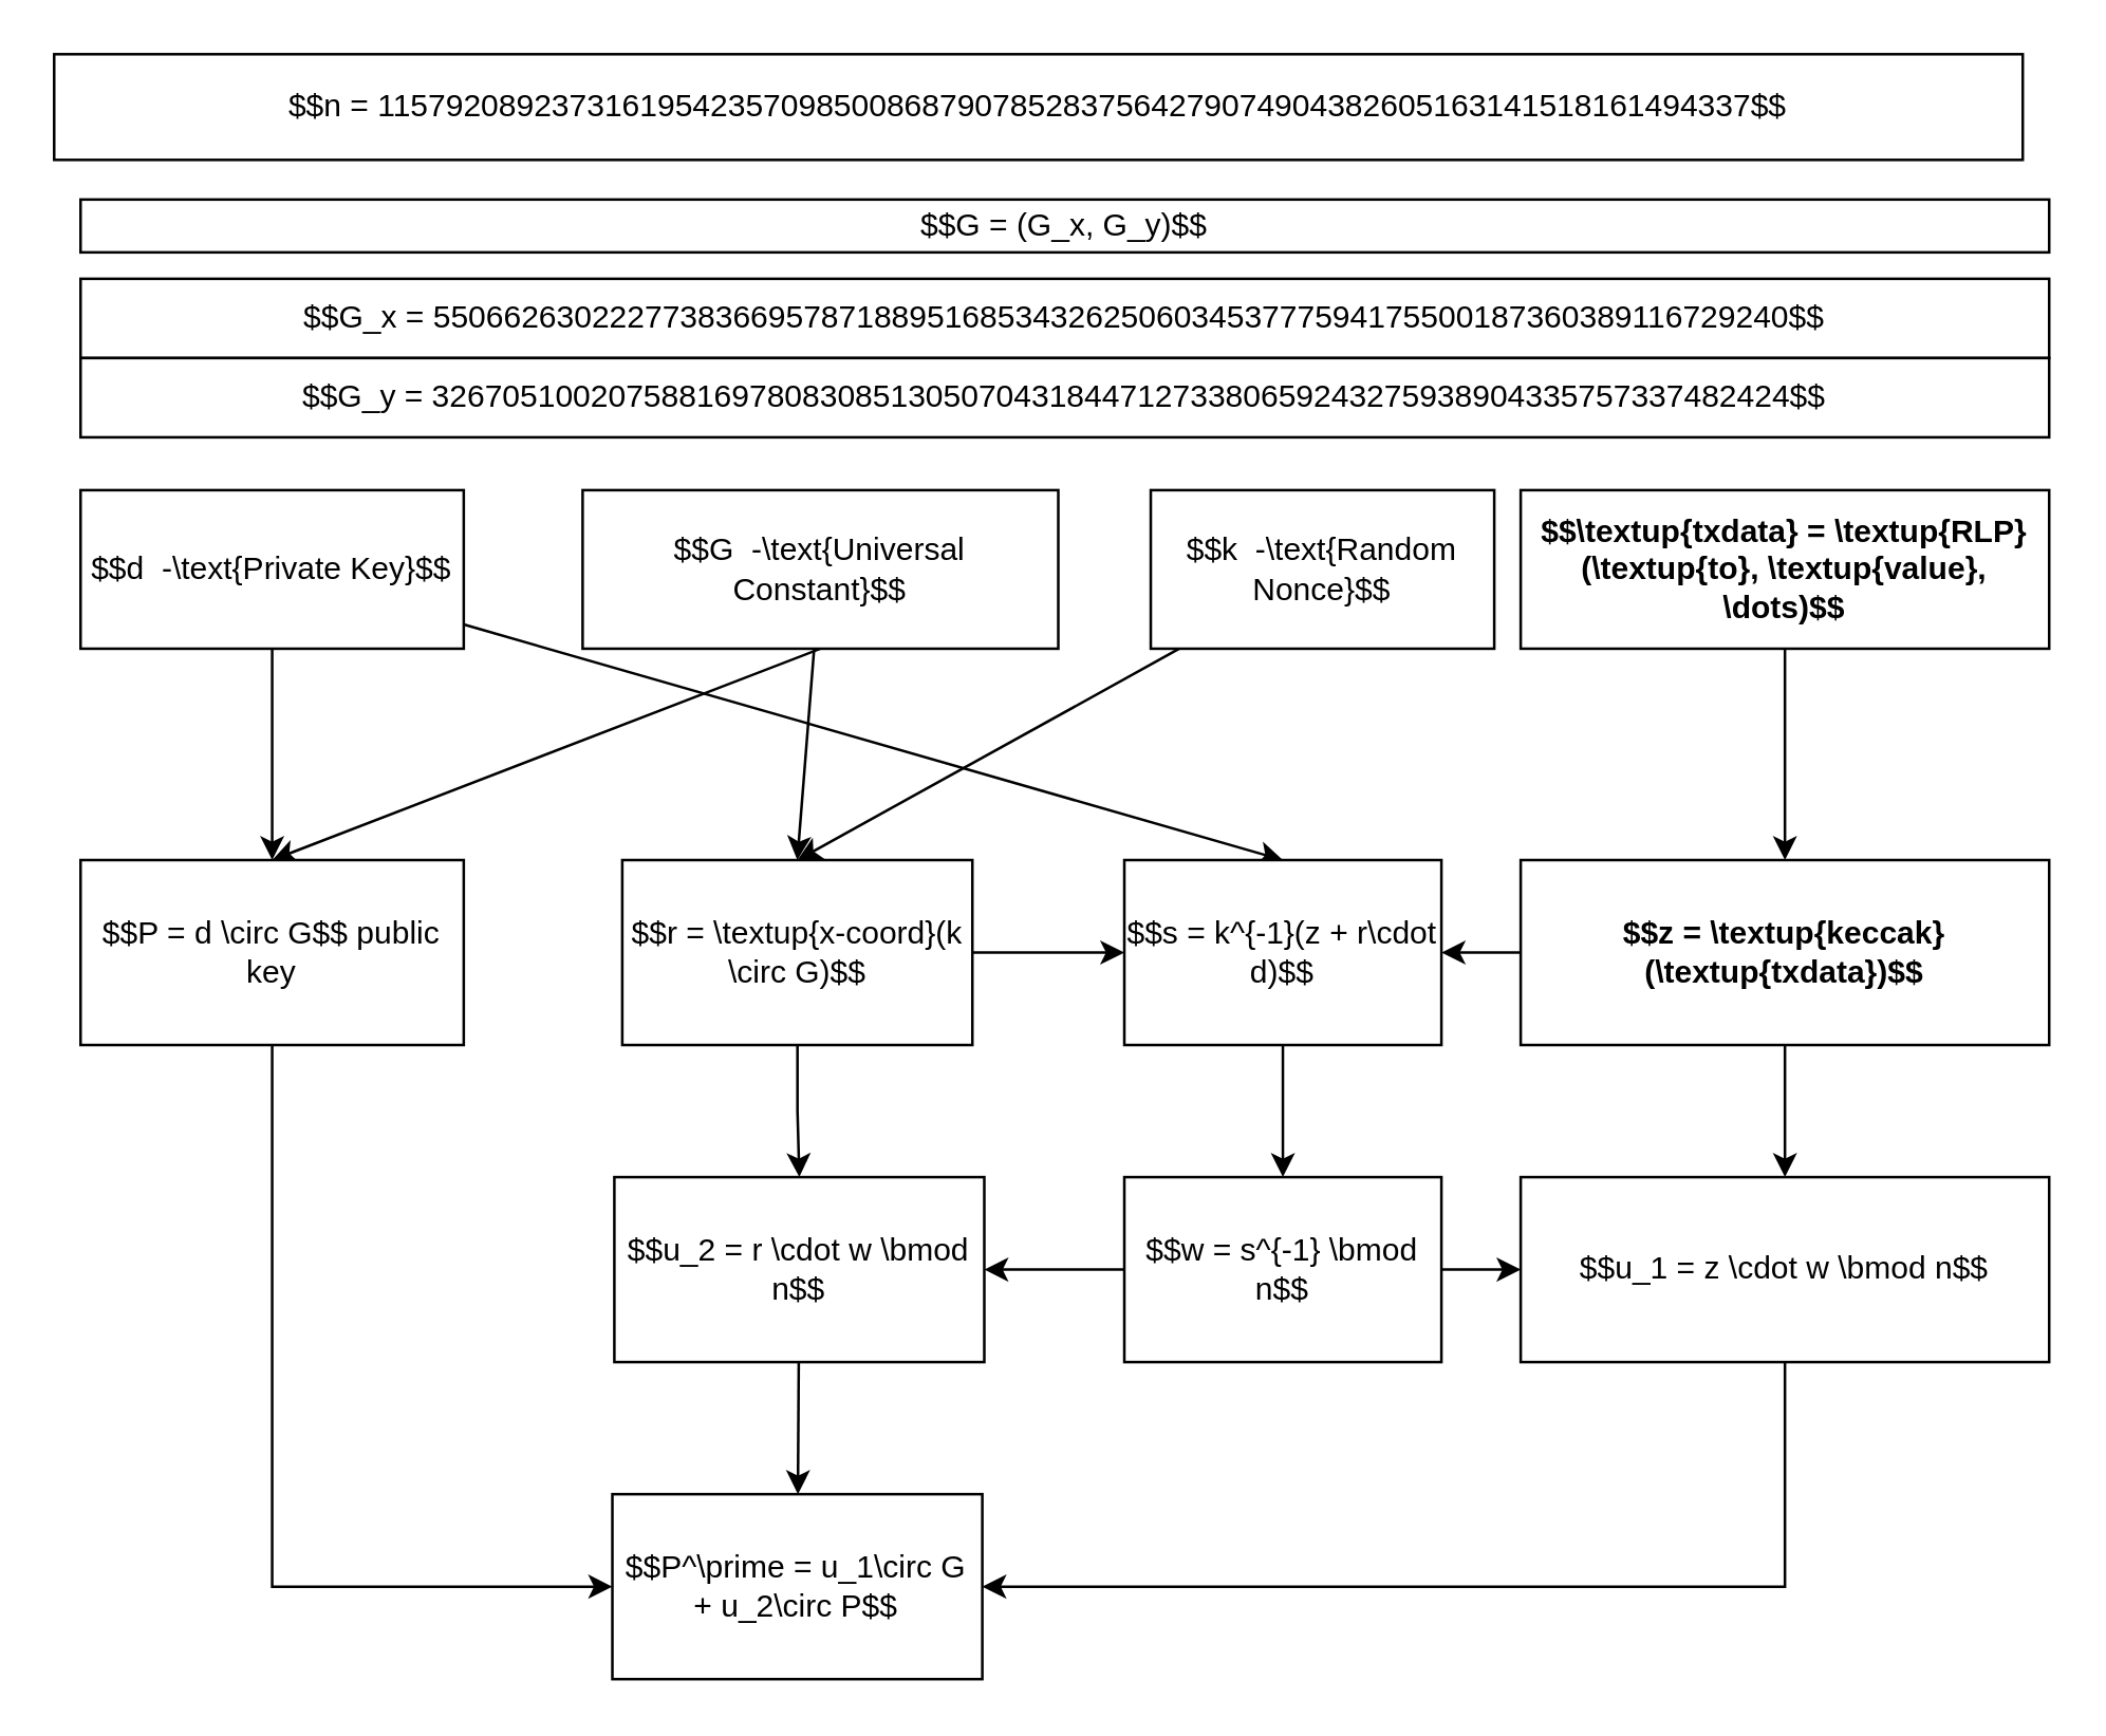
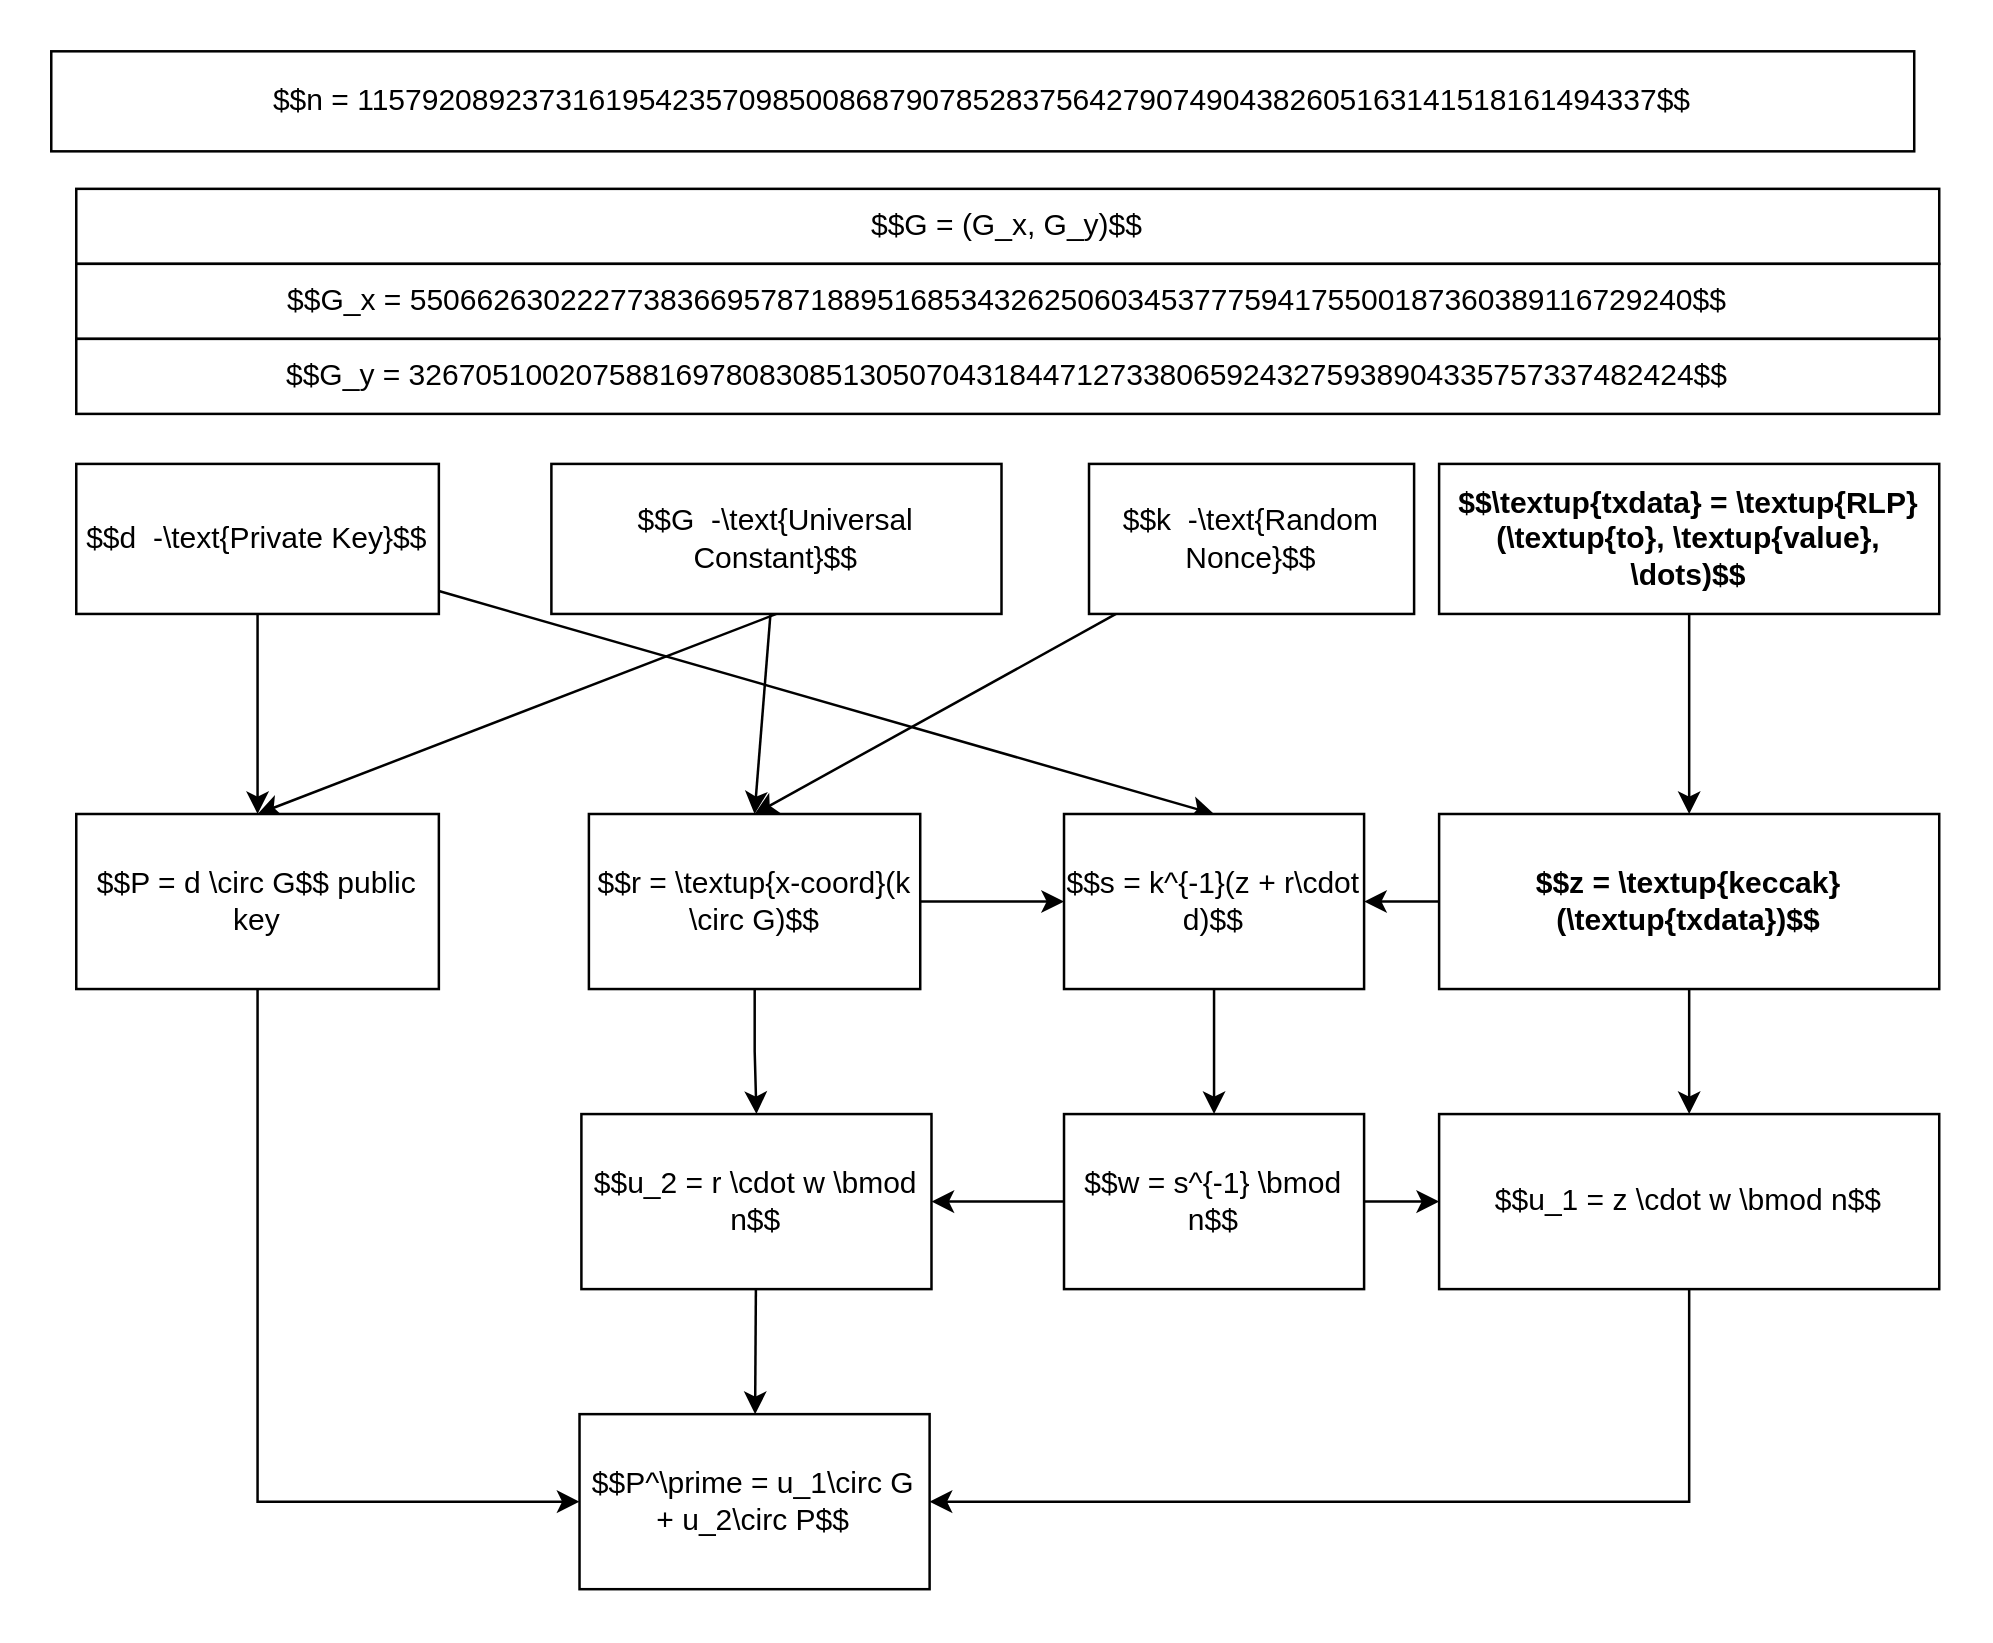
- <mxCell id="19" value="$$G = (G_x, G_y)$$" style="rounded=0;whiteSpace=wrap;html=1;" vertex="1" parent="1"><mxGeometry x="30" y="75" width="745" height="20" as="geometry" /></mxCell>
+ <mxCell id="19" value="$$G = (G_x, G_y)$$" style="rounded=0;whiteSpace=wrap;html=1;" vertex="1" parent="1"><mxGeometry x="30" y="75" width="745" height="30" as="geometry" /></mxCell>
